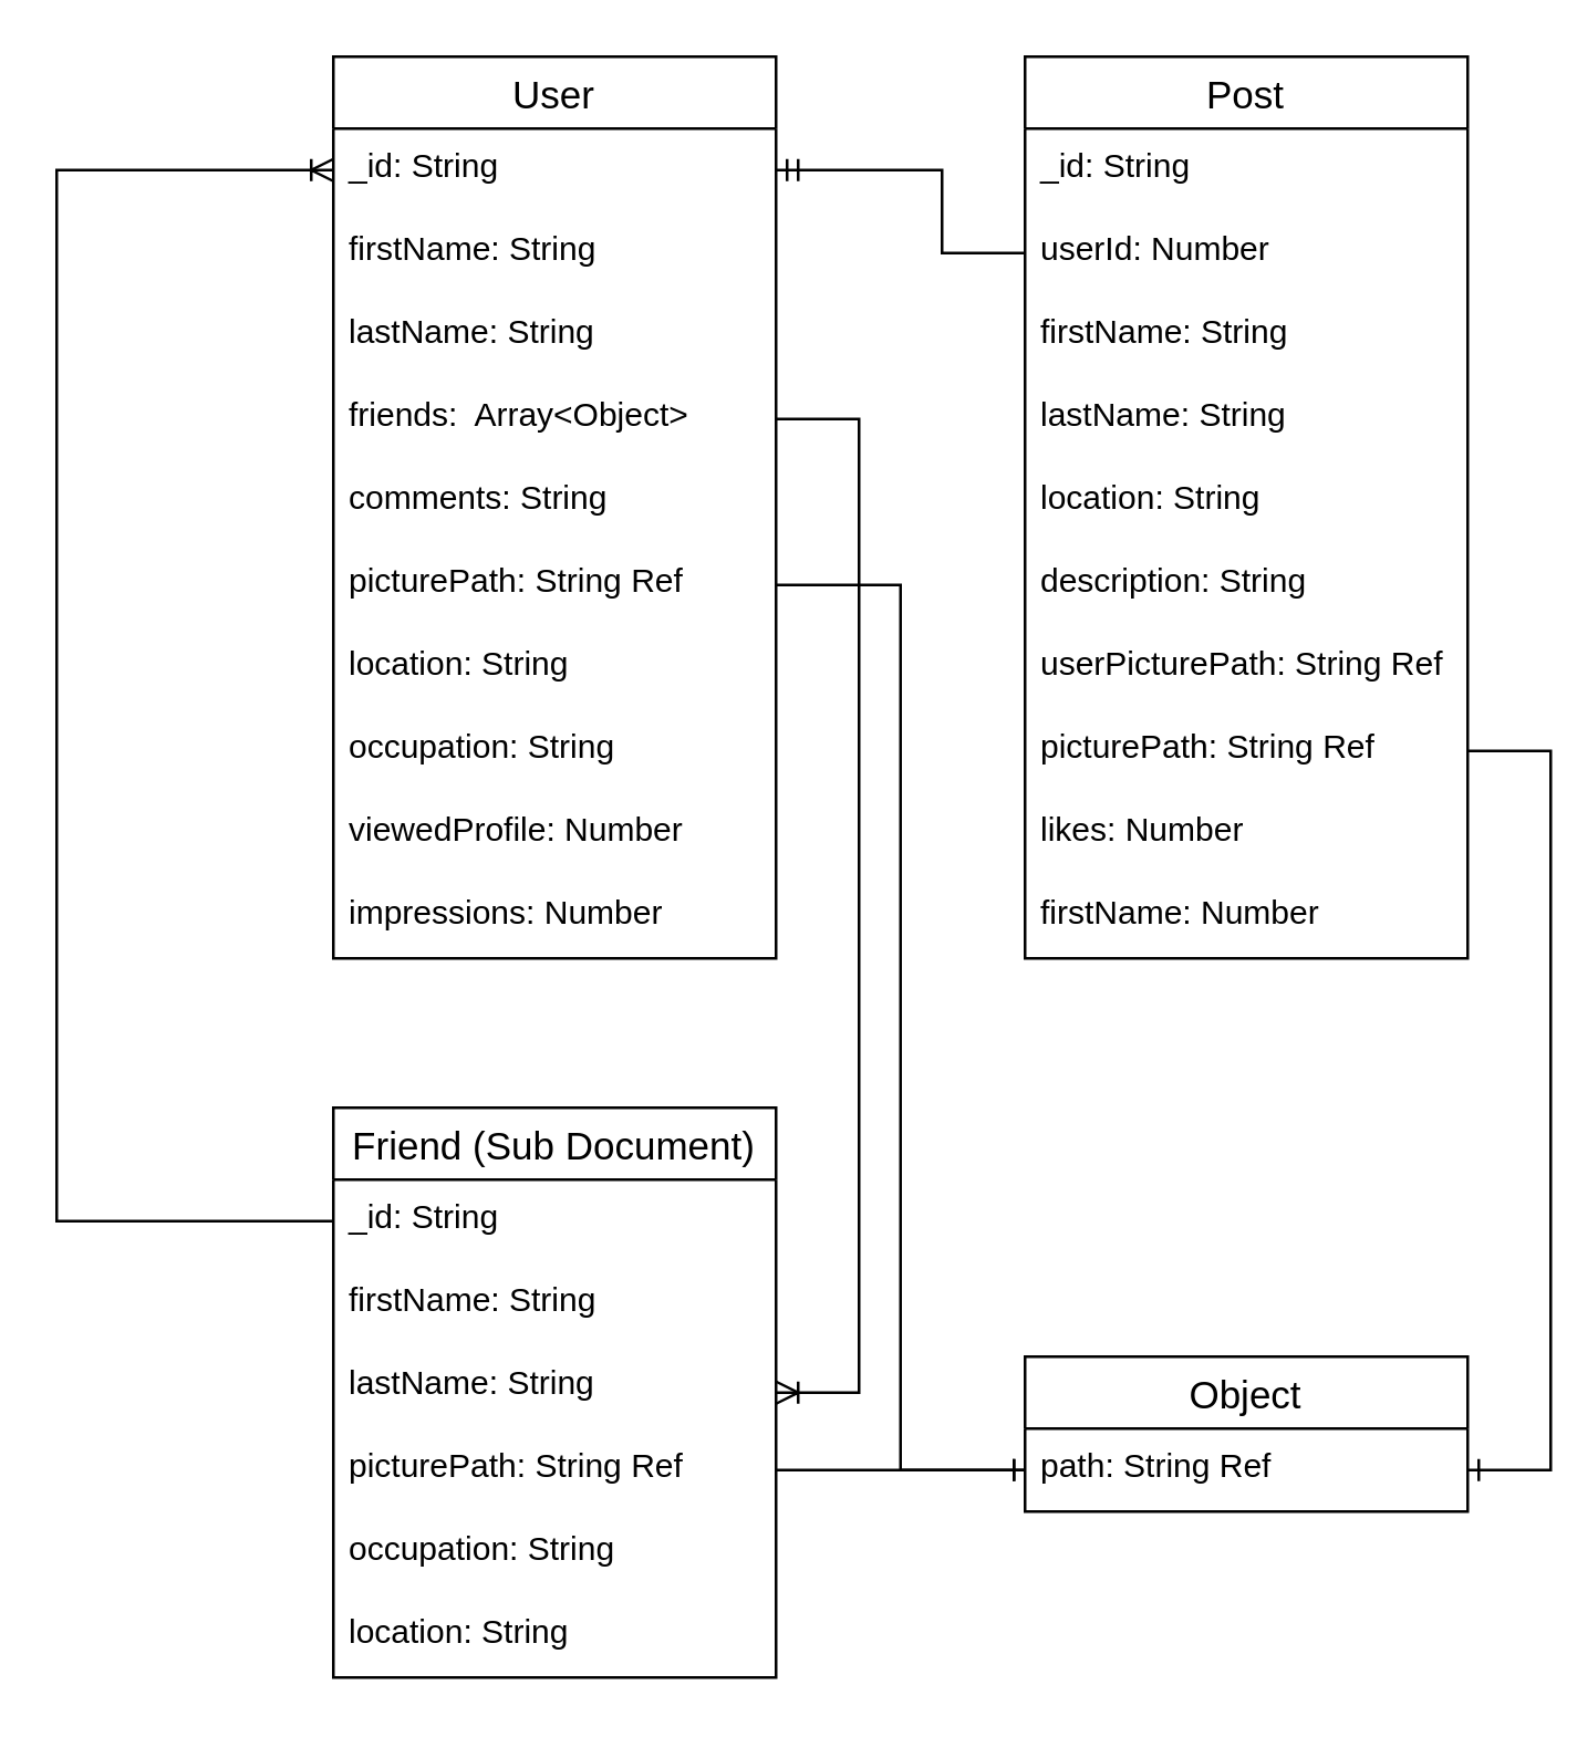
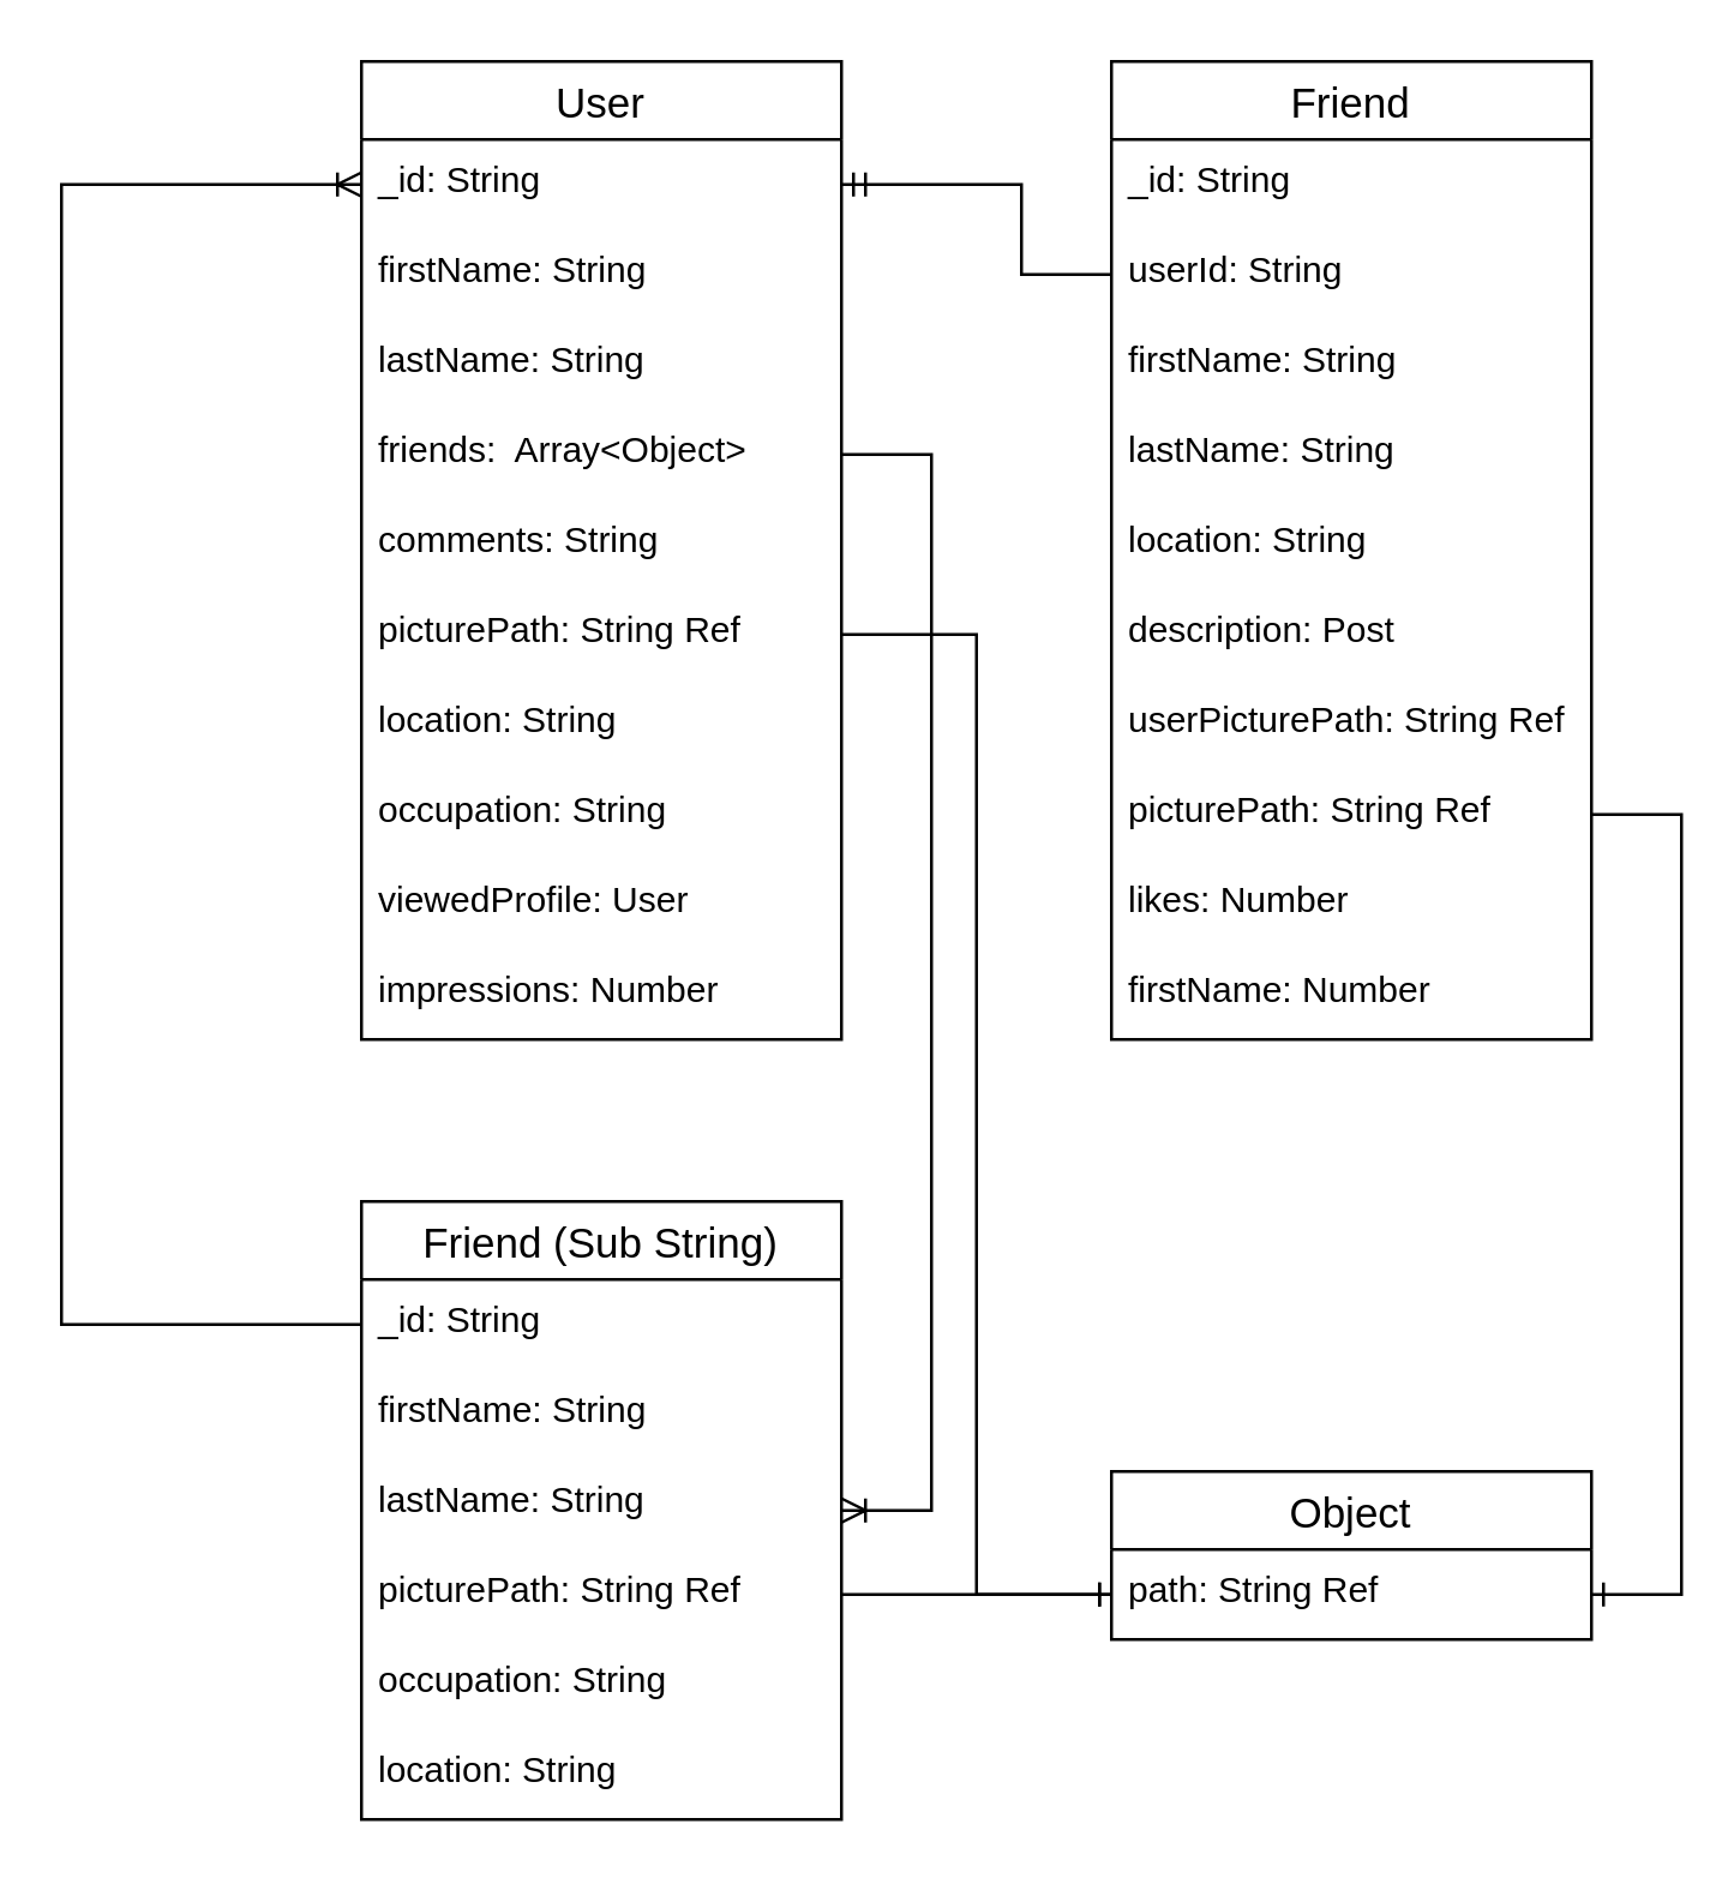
- <mxCell id="20" value="Post" style="swimlane;fontStyle=0;childLayout=stackLayout;horizontal=1;startSize=26;horizontalStack=0;resizeParent=1;resizeParentMax=0;resizeLast=0;collapsible=1;marginBottom=0;align=center;fontSize=14;" vertex="1" parent="1"><mxGeometry x="370" y="20" width="160" height="326" as="geometry" /></mxCell>
+ <mxCell id="20" value="Friend" style="swimlane;fontStyle=0;childLayout=stackLayout;horizontal=1;startSize=26;horizontalStack=0;resizeParent=1;resizeParentMax=0;resizeLast=0;collapsible=1;marginBottom=0;align=center;fontSize=14;" vertex="1" parent="1"><mxGeometry x="370" y="20" width="160" height="326" as="geometry" /></mxCell>
- <mxCell id="22" value="userId: Number" style="text;strokeColor=none;fillColor=none;spacingLeft=4;spacingRight=4;overflow=hidden;rotatable=0;points=[[0,0.5],[1,0.5]];portConstraint=eastwest;fontSize=12;" vertex="1" parent="20"><mxGeometry y="56" width="160" height="30" as="geometry" /></mxCell>
+ <mxCell id="22" value="userId: String" style="text;strokeColor=none;fillColor=none;spacingLeft=4;spacingRight=4;overflow=hidden;rotatable=0;points=[[0,0.5],[1,0.5]];portConstraint=eastwest;fontSize=12;" vertex="1" parent="20"><mxGeometry y="56" width="160" height="30" as="geometry" /></mxCell>
- <mxCell id="26" value="description: String" style="text;strokeColor=none;fillColor=none;spacingLeft=4;spacingRight=4;overflow=hidden;rotatable=0;points=[[0,0.5],[1,0.5]];portConstraint=eastwest;fontSize=12;" vertex="1" parent="20"><mxGeometry y="176" width="160" height="30" as="geometry" /></mxCell>
+ <mxCell id="26" value="description: Post" style="text;strokeColor=none;fillColor=none;spacingLeft=4;spacingRight=4;overflow=hidden;rotatable=0;points=[[0,0.5],[1,0.5]];portConstraint=eastwest;fontSize=12;" vertex="1" parent="20"><mxGeometry y="176" width="160" height="30" as="geometry" /></mxCell>
- <mxCell id="11" value="viewedProfile: Number" style="text;strokeColor=none;fillColor=none;spacingLeft=4;spacingRight=4;overflow=hidden;rotatable=0;points=[[0,0.5],[1,0.5]];portConstraint=eastwest;fontSize=12;" vertex="1" parent="2"><mxGeometry y="266" width="160" height="30" as="geometry" /></mxCell>
+ <mxCell id="11" value="viewedProfile: User" style="text;strokeColor=none;fillColor=none;spacingLeft=4;spacingRight=4;overflow=hidden;rotatable=0;points=[[0,0.5],[1,0.5]];portConstraint=eastwest;fontSize=12;" vertex="1" parent="2"><mxGeometry y="266" width="160" height="30" as="geometry" /></mxCell>
- <mxCell id="13" value="Friend (Sub Document)" style="swimlane;fontStyle=0;childLayout=stackLayout;horizontal=1;startSize=26;horizontalStack=0;resizeParent=1;resizeParentMax=0;resizeLast=0;collapsible=1;marginBottom=0;align=center;fontSize=14;" vertex="1" parent="1"><mxGeometry x="120" y="400" width="160" height="206" as="geometry" /></mxCell>
+ <mxCell id="13" value="Friend (Sub String)" style="swimlane;fontStyle=0;childLayout=stackLayout;horizontal=1;startSize=26;horizontalStack=0;resizeParent=1;resizeParentMax=0;resizeLast=0;collapsible=1;marginBottom=0;align=center;fontSize=14;" vertex="1" parent="1"><mxGeometry x="120" y="400" width="160" height="206" as="geometry" /></mxCell>
